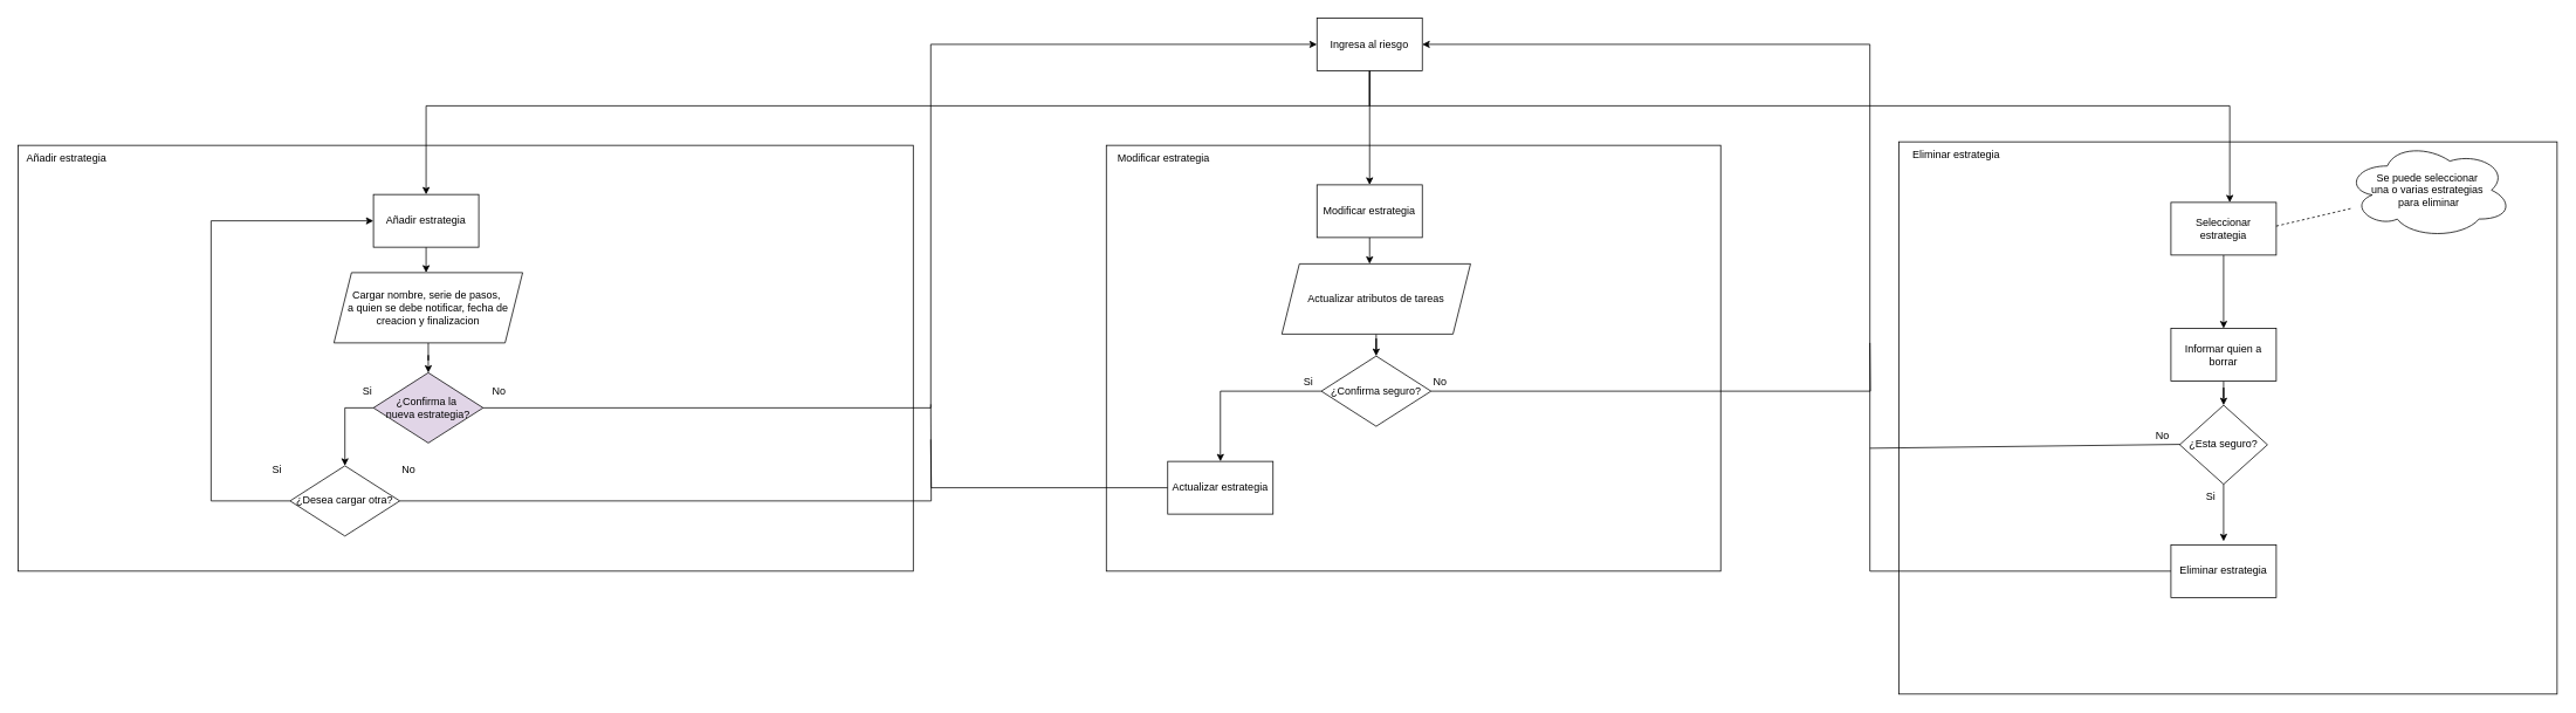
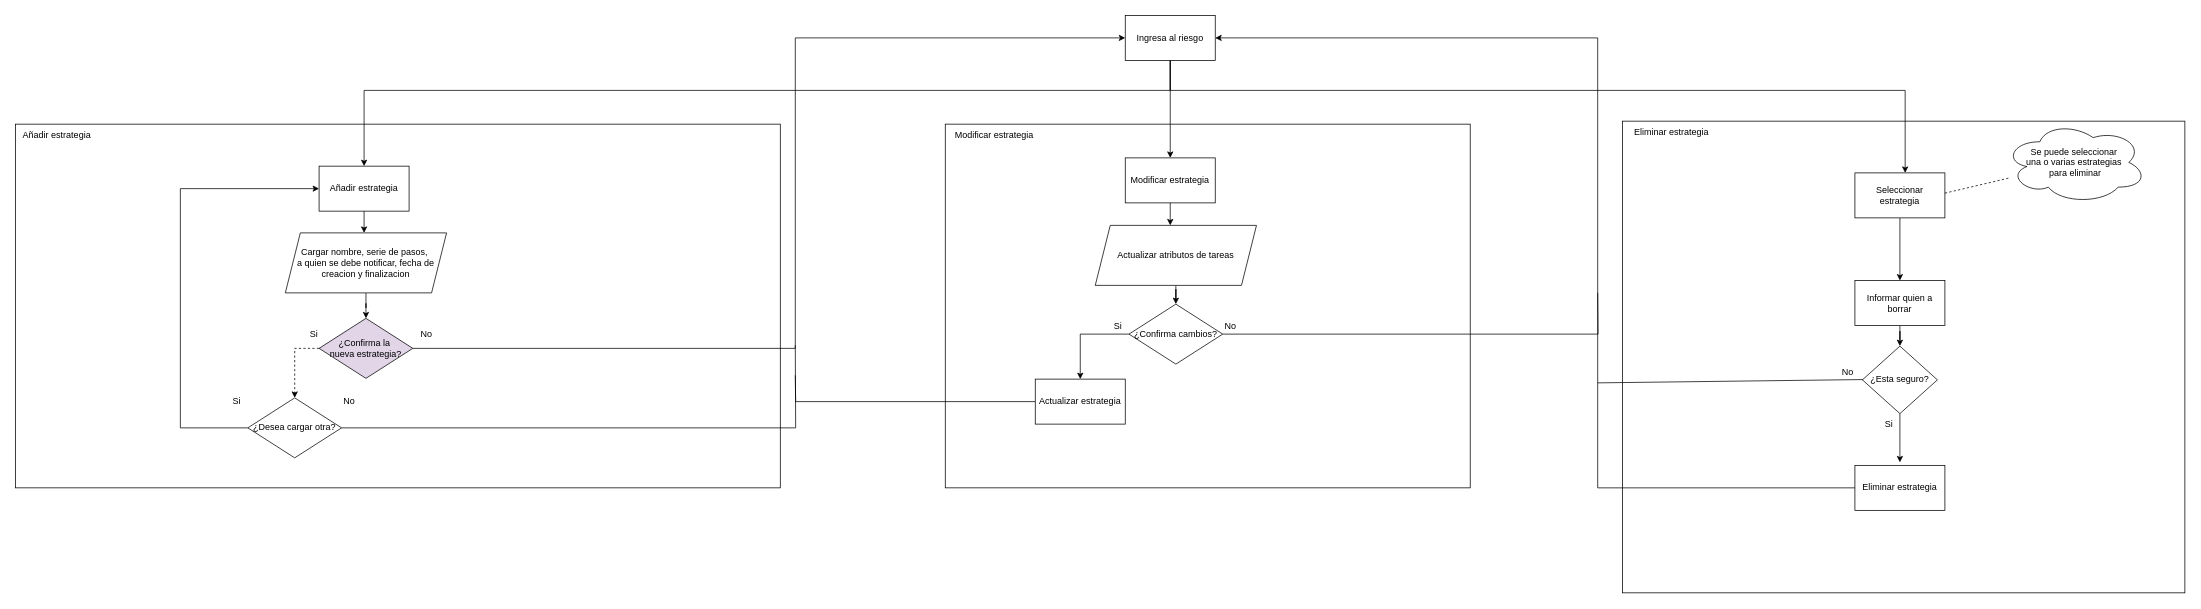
- <mxCell id="44" value="¿Confirma seguro?" style="rhombus;whiteSpace=wrap;html=1;" parent="1" vertex="1"><mxGeometry x="1505" y="405" width="125" height="80" as="geometry" /></mxCell>
+ <mxCell id="44" value="¿Confirma cambios?" style="rhombus;whiteSpace=wrap;html=1;" parent="1" vertex="1"><mxGeometry x="1505" y="405" width="125" height="80" as="geometry" /></mxCell>
- <mxCell id="15" style="edgeStyle=orthogonalEdgeStyle;rounded=0;orthogonalLoop=1;jettySize=auto;html=1;entryX=0.5;entryY=0;entryDx=0;entryDy=0;" parent="1" source="17" target="22" edge="1"><mxGeometry relative="1" as="geometry"><Array as="points"><mxPoint x="393" y="464" /></Array></mxGeometry></mxCell>
+ <mxCell id="15" style="edgeStyle=orthogonalEdgeStyle;rounded=0;orthogonalLoop=1;jettySize=auto;html=1;entryX=0.5;entryY=0;entryDx=0;entryDy=0;dashed=1;" parent="1" source="17" target="22" edge="1"><mxGeometry relative="1" as="geometry"><Array as="points"><mxPoint x="393" y="464" /></Array></mxGeometry></mxCell>
- <mxCell id="46" value="Actualizar estrategia" style="whiteSpace=wrap;html=1;" parent="1" vertex="1"><mxGeometry x="1330" y="525" width="120" height="60" as="geometry" /></mxCell>
+ <mxCell id="46" value="Actualizar estrategia" style="whiteSpace=wrap;html=1;" parent="1" vertex="1"><mxGeometry x="1380" y="505" width="120" height="60" as="geometry" /></mxCell>
